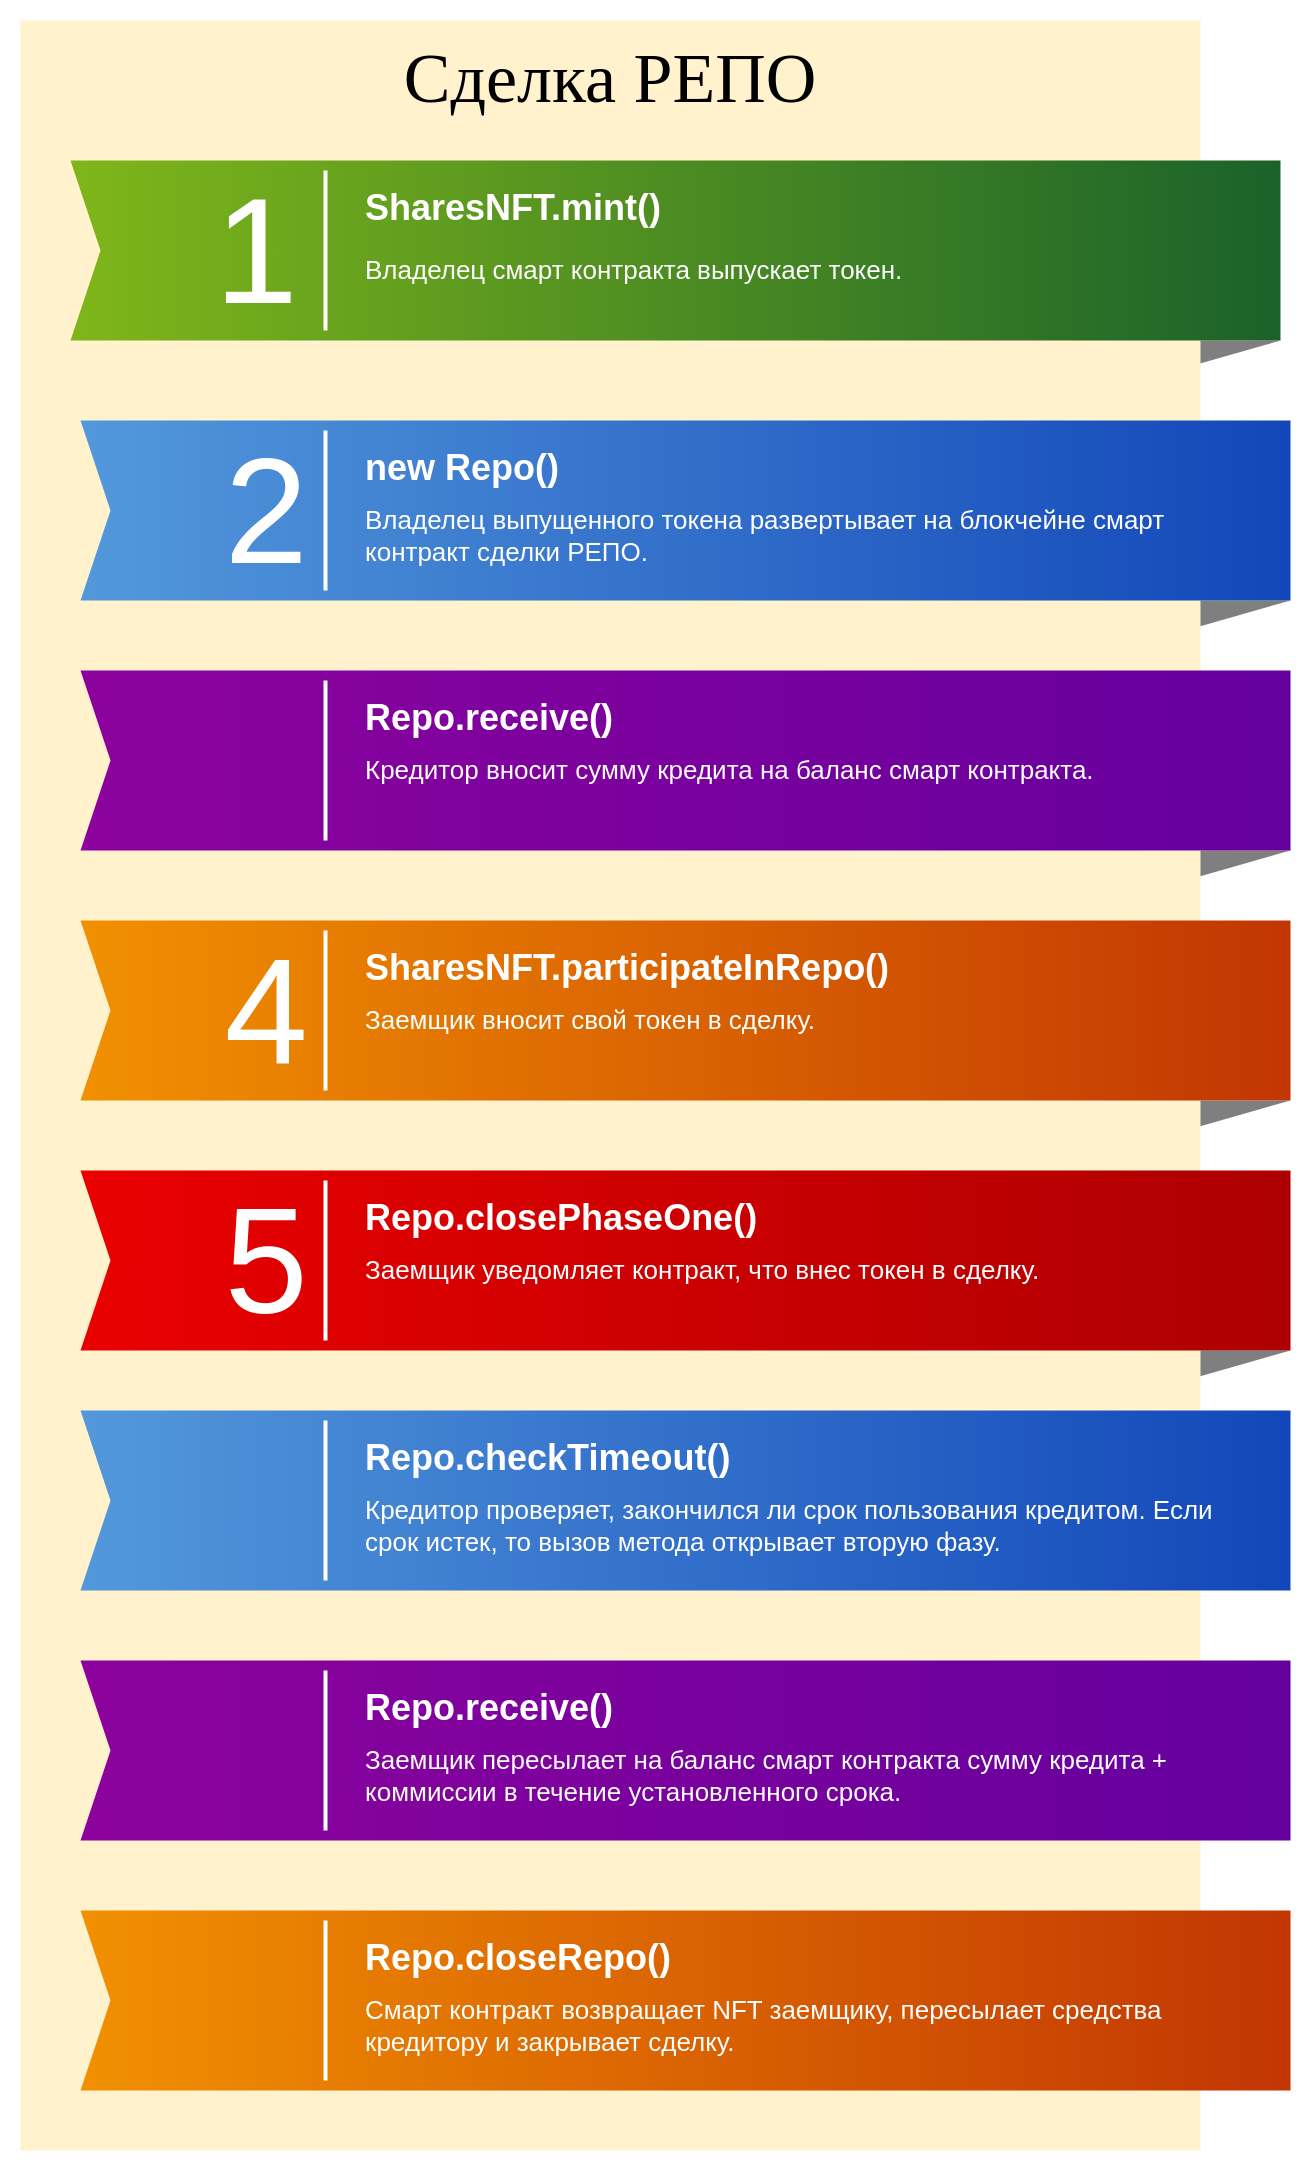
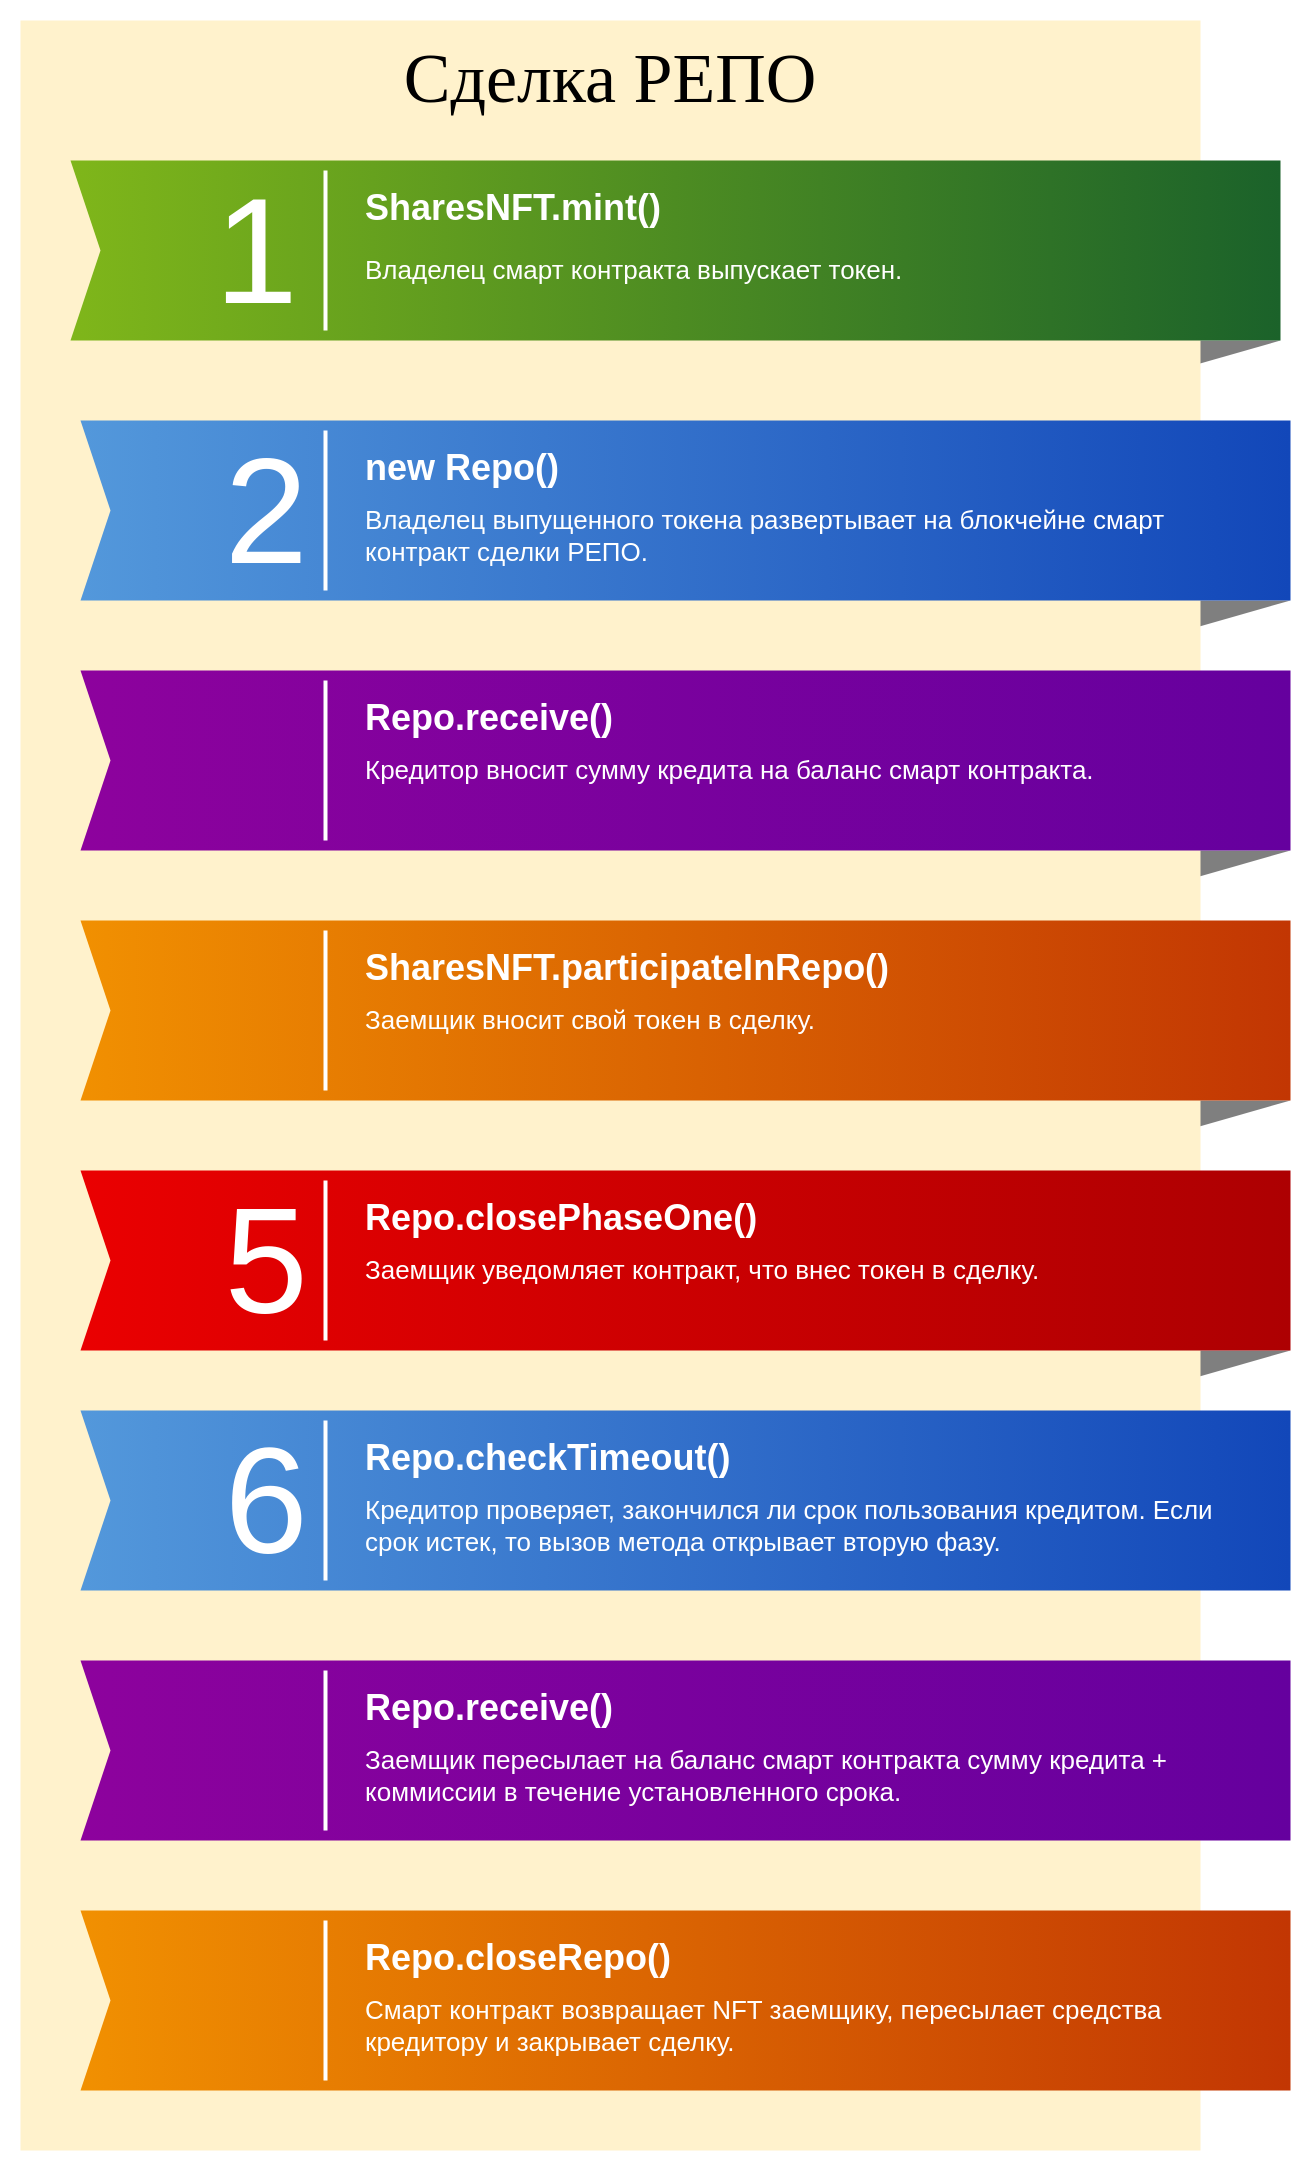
- <mxCell id="15" value="4" style="text;html=1;strokeColor=none;fillColor=none;align=right;verticalAlign=middle;whiteSpace=wrap;rounded=0;shadow=0;dashed=0;fontFamily=Helvetica;fontSize=150;fontColor=#FFFFFF;" parent="1" vertex="1"><mxGeometry x="110" y="920" width="200" height="180" as="geometry" /></mxCell>
+ <mxCell id="30" value="6" style="text;html=1;strokeColor=none;fillColor=none;align=right;verticalAlign=middle;whiteSpace=wrap;rounded=0;shadow=0;dashed=0;fontFamily=Helvetica;fontSize=150;fontColor=#FFFFFF;" parent="1" vertex="1"><mxGeometry x="110" y="1410" width="200" height="180" as="geometry" /></mxCell>
